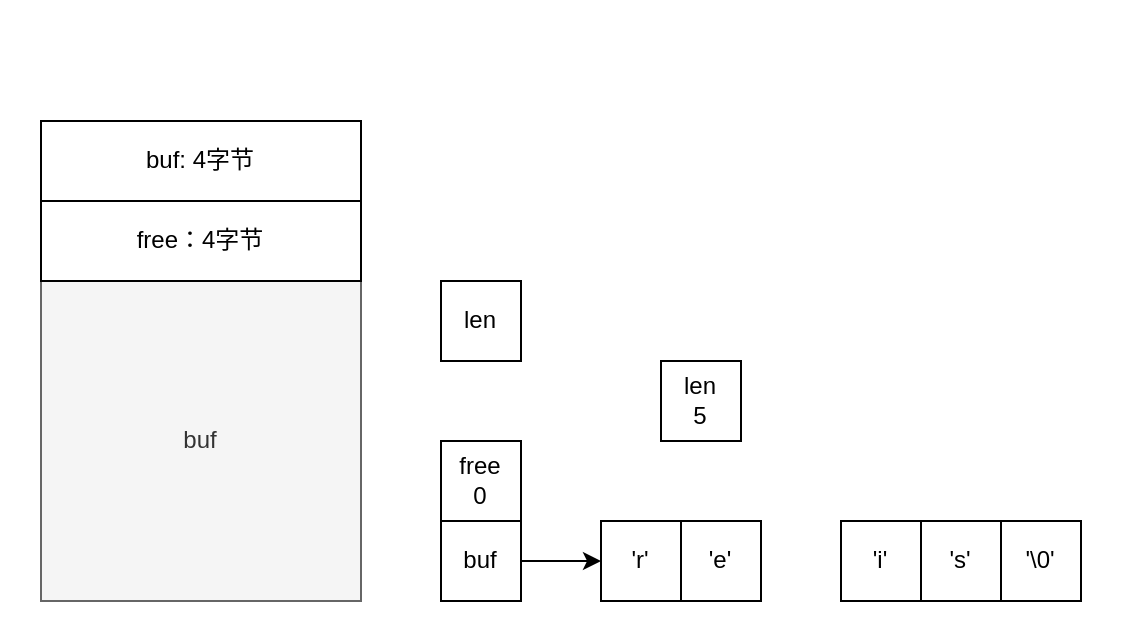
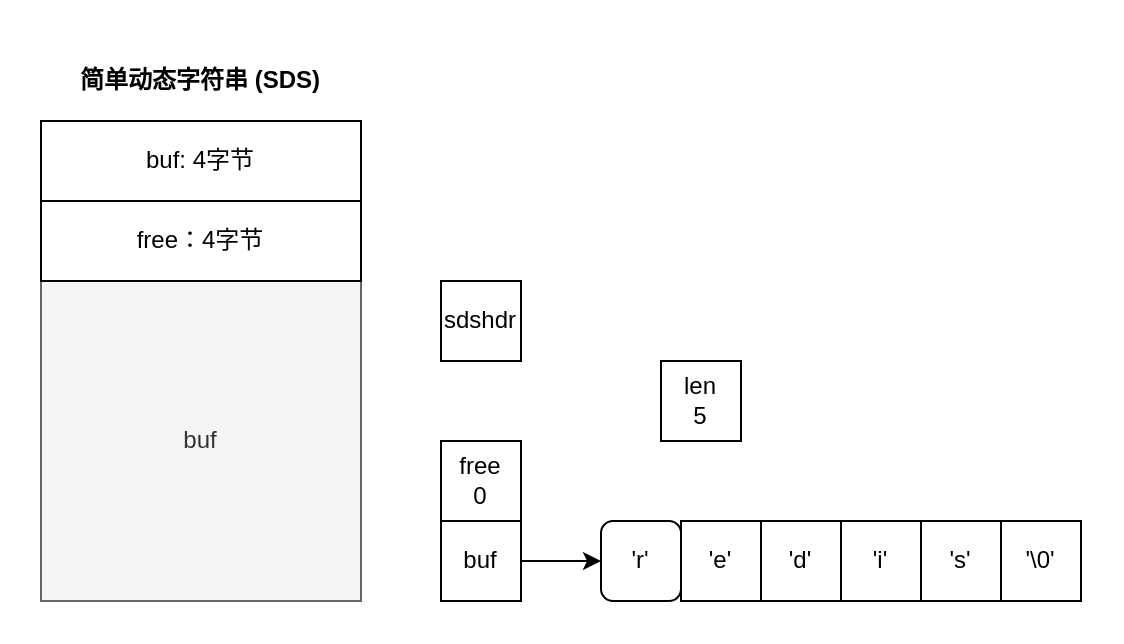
+ <mxCell id="6" value="&lt;b&gt;简单动态字符串 (SDS)&lt;/b&gt;" style="text;html=1;strokeColor=none;fillColor=none;align=center;verticalAlign=middle;whiteSpace=wrap;rounded=0;" parent="2" vertex="1"><mxGeometry width="160" height="40" as="geometry" /></mxCell>
- <mxCell id="8" value="len" style="rounded=0;whiteSpace=wrap;html=1;" parent="7" vertex="1"><mxGeometry width="40" height="40" as="geometry" /></mxCell>
+ <mxCell id="8" value="sdshdr" style="rounded=0;whiteSpace=wrap;html=1;" parent="7" vertex="1"><mxGeometry width="40" height="40" as="geometry" /></mxCell>
- <mxCell id="12" value="'r'" style="rounded=0;whiteSpace=wrap;html=1;" parent="7" vertex="1"><mxGeometry x="80" y="120" width="40" height="40" as="geometry" /></mxCell>
+ <mxCell id="12" value="'r'" style="whiteSpace=wrap;html=1;rounded=1;" parent="7" vertex="1"><mxGeometry x="80" y="120" width="40" height="40" as="geometry" /></mxCell>
+ <mxCell id="15" value="'d'" style="rounded=0;whiteSpace=wrap;html=1;" parent="7" vertex="1"><mxGeometry x="160" y="120" width="40" height="40" as="geometry" /></mxCell>
